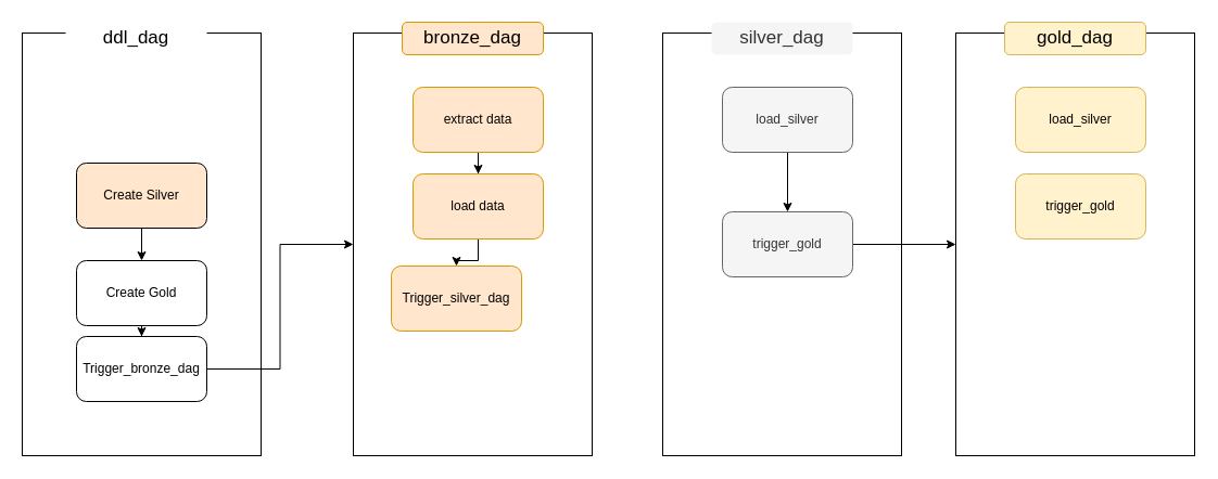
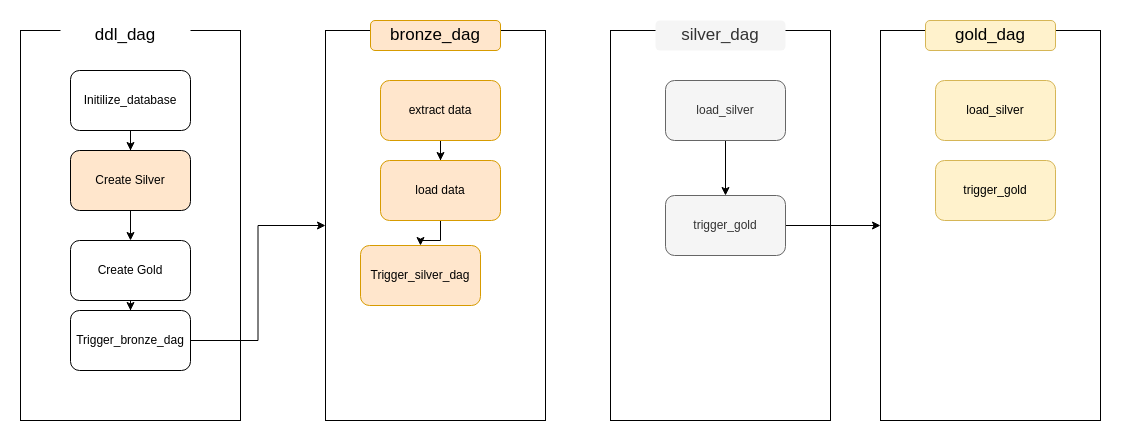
+ <mxCell id="5" value="Initilize_database" style="rounded=1;whiteSpace=wrap;html=1;" vertex="1" parent="1"><mxGeometry x="70" y="70" width="120" height="60" as="geometry" /></mxCell>
+ <mxCell id="4" value="" style="edgeStyle=orthogonalEdgeStyle;rounded=0;orthogonalLoop=1;jettySize=auto;html=1;" edge="1" parent="1" source="5" target="7"><mxGeometry relative="1" as="geometry" /></mxCell>
